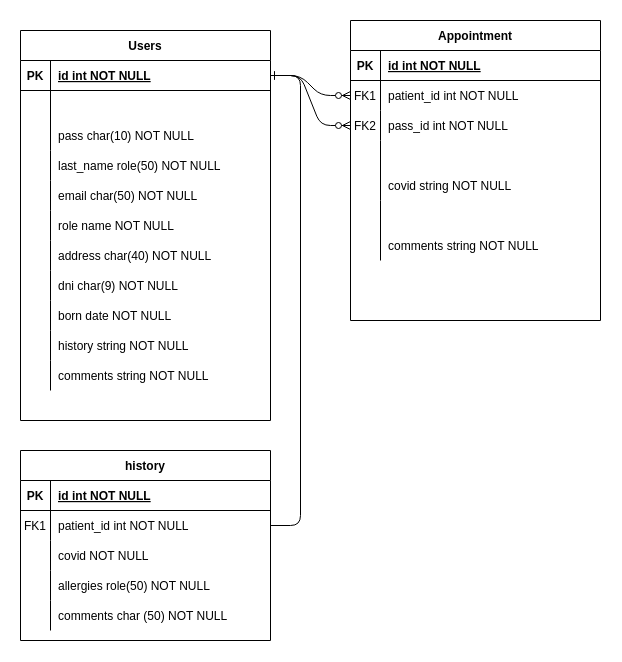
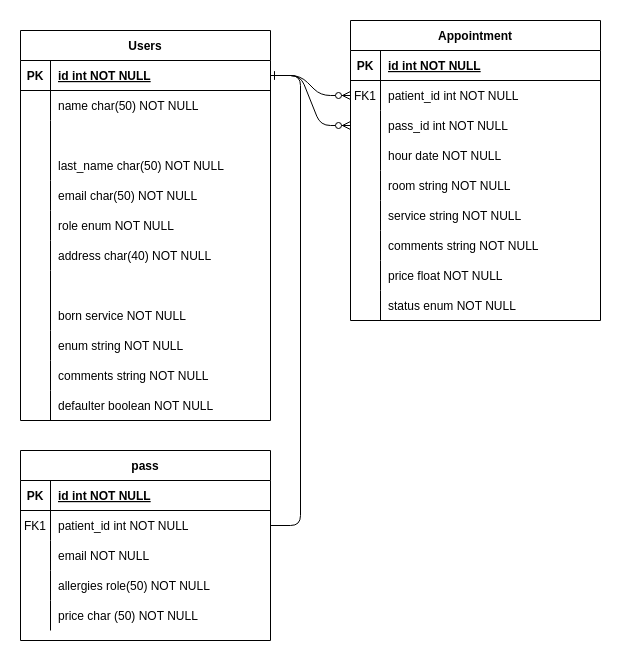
+ <mxCell id="53" value="name char(50) NOT NULL" style="shape=partialRectangle;overflow=hidden;connectable=0;fillColor=none;top=0;left=0;bottom=0;right=0;align=left;spacingLeft=6;" parent="51" vertex="1"><mxGeometry x="30" width="220" height="30" as="geometry" /></mxCell>
- <mxCell id="11" value="FK2" style="shape=partialRectangle;overflow=hidden;connectable=0;fillColor=none;top=0;left=0;bottom=0;right=0;" parent="10" vertex="1"><mxGeometry width="30" height="30" as="geometry" /></mxCell>
- <mxCell id="56" value="pass char(10) NOT NULL" style="shape=partialRectangle;overflow=hidden;connectable=0;fillColor=none;top=0;left=0;bottom=0;right=0;align=left;spacingLeft=6;" vertex="1" parent="54"><mxGeometry x="30" width="220" height="30" as="geometry" /></mxCell>
+ <mxCell id="15" value="hour date NOT NULL" style="shape=partialRectangle;overflow=hidden;connectable=0;fillColor=none;top=0;left=0;bottom=0;right=0;align=left;spacingLeft=6;" vertex="1" parent="13"><mxGeometry x="30" width="220" height="30" as="geometry" /></mxCell>
- <mxCell id="59" value="last_name role(50) NOT NULL" style="shape=partialRectangle;overflow=hidden;connectable=0;fillColor=none;top=0;left=0;bottom=0;right=0;align=left;spacingLeft=6;" vertex="1" parent="57"><mxGeometry x="30" width="220" height="30" as="geometry" /></mxCell>
+ <mxCell id="59" value="last_name char(50) NOT NULL" style="shape=partialRectangle;overflow=hidden;connectable=0;fillColor=none;top=0;left=0;bottom=0;right=0;align=left;spacingLeft=6;" vertex="1" parent="57"><mxGeometry x="30" width="220" height="30" as="geometry" /></mxCell>
- <mxCell id="18" value="covid string NOT NULL" style="shape=partialRectangle;overflow=hidden;connectable=0;fillColor=none;top=0;left=0;bottom=0;right=0;align=left;spacingLeft=6;" vertex="1" parent="16"><mxGeometry x="30" width="220" height="30" as="geometry" /></mxCell>
+ <mxCell id="18" value="room string NOT NULL" style="shape=partialRectangle;overflow=hidden;connectable=0;fillColor=none;top=0;left=0;bottom=0;right=0;align=left;spacingLeft=6;" vertex="1" parent="16"><mxGeometry x="30" width="220" height="30" as="geometry" /></mxCell>
+ <mxCell id="21" value="service string NOT NULL" style="shape=partialRectangle;overflow=hidden;connectable=0;fillColor=none;top=0;left=0;bottom=0;right=0;align=left;spacingLeft=6;" vertex="1" parent="19"><mxGeometry x="30" width="220" height="30" as="geometry" /></mxCell>
- <mxCell id="65" value="role name NOT NULL" style="shape=partialRectangle;overflow=hidden;connectable=0;fillColor=none;top=0;left=0;bottom=0;right=0;align=left;spacingLeft=6;" vertex="1" parent="63"><mxGeometry x="30" width="220" height="30" as="geometry" /></mxCell>
+ <mxCell id="65" value="role enum NOT NULL" style="shape=partialRectangle;overflow=hidden;connectable=0;fillColor=none;top=0;left=0;bottom=0;right=0;align=left;spacingLeft=6;" vertex="1" parent="63"><mxGeometry x="30" width="220" height="30" as="geometry" /></mxCell>
+ <mxCell id="27" value="price float NOT NULL" style="shape=partialRectangle;overflow=hidden;connectable=0;fillColor=none;top=0;left=0;bottom=0;right=0;align=left;spacingLeft=6;" vertex="1" parent="25"><mxGeometry x="30" width="220" height="30" as="geometry" /></mxCell>
- <mxCell id="71" value="dni char(9) NOT NULL" style="shape=partialRectangle;overflow=hidden;connectable=0;fillColor=none;top=0;left=0;bottom=0;right=0;align=left;spacingLeft=6;" vertex="1" parent="69"><mxGeometry x="30" width="220" height="30" as="geometry" /></mxCell>
+ <mxCell id="30" value="status enum NOT NULL" style="shape=partialRectangle;overflow=hidden;connectable=0;fillColor=none;top=0;left=0;bottom=0;right=0;align=left;spacingLeft=6;" vertex="1" parent="28"><mxGeometry x="30" width="220" height="30" as="geometry" /></mxCell>
- <mxCell id="74" value="born date NOT NULL" style="shape=partialRectangle;overflow=hidden;connectable=0;fillColor=none;top=0;left=0;bottom=0;right=0;align=left;spacingLeft=6;" vertex="1" parent="72"><mxGeometry x="30" width="220" height="30" as="geometry" /></mxCell>
+ <mxCell id="74" value="born service NOT NULL" style="shape=partialRectangle;overflow=hidden;connectable=0;fillColor=none;top=0;left=0;bottom=0;right=0;align=left;spacingLeft=6;" vertex="1" parent="72"><mxGeometry x="30" width="220" height="30" as="geometry" /></mxCell>
- <mxCell id="77" value="history string NOT NULL" style="shape=partialRectangle;overflow=hidden;connectable=0;fillColor=none;top=0;left=0;bottom=0;right=0;align=left;spacingLeft=6;" vertex="1" parent="75"><mxGeometry x="30" width="220" height="30" as="geometry" /></mxCell>
+ <mxCell id="77" value="enum string NOT NULL" style="shape=partialRectangle;overflow=hidden;connectable=0;fillColor=none;top=0;left=0;bottom=0;right=0;align=left;spacingLeft=6;" vertex="1" parent="75"><mxGeometry x="30" width="220" height="30" as="geometry" /></mxCell>
+ <mxCell id="83" value="defaulter boolean NOT NULL" style="shape=partialRectangle;overflow=hidden;connectable=0;fillColor=none;top=0;left=0;bottom=0;right=0;align=left;spacingLeft=6;" vertex="1" parent="81"><mxGeometry x="30" width="220" height="30" as="geometry" /></mxCell>
- <mxCell id="31" value="history" style="shape=table;startSize=30;container=1;collapsible=1;childLayout=tableLayout;fixedRows=1;rowLines=0;fontStyle=1;align=center;resizeLast=1;" parent="1" vertex="1"><mxGeometry x="20" y="450" width="250" height="190" as="geometry" /></mxCell>
+ <mxCell id="31" value="pass" style="shape=table;startSize=30;container=1;collapsible=1;childLayout=tableLayout;fixedRows=1;rowLines=0;fontStyle=1;align=center;resizeLast=1;" parent="1" vertex="1"><mxGeometry x="20" y="450" width="250" height="190" as="geometry" /></mxCell>
- <mxCell id="40" value="covid NOT NULL" style="shape=partialRectangle;overflow=hidden;connectable=0;fillColor=none;top=0;left=0;bottom=0;right=0;align=left;spacingLeft=6;" parent="38" vertex="1"><mxGeometry x="30" width="220" height="30" as="geometry" /></mxCell>
+ <mxCell id="40" value="email NOT NULL" style="shape=partialRectangle;overflow=hidden;connectable=0;fillColor=none;top=0;left=0;bottom=0;right=0;align=left;spacingLeft=6;" parent="38" vertex="1"><mxGeometry x="30" width="220" height="30" as="geometry" /></mxCell>
- <mxCell id="46" value="comments char (50) NOT NULL" style="shape=partialRectangle;overflow=hidden;connectable=0;fillColor=none;top=0;left=0;bottom=0;right=0;align=left;spacingLeft=6;" vertex="1" parent="44"><mxGeometry x="30" width="220" height="30" as="geometry" /></mxCell>
+ <mxCell id="46" value="price char (50) NOT NULL" style="shape=partialRectangle;overflow=hidden;connectable=0;fillColor=none;top=0;left=0;bottom=0;right=0;align=left;spacingLeft=6;" vertex="1" parent="44"><mxGeometry x="30" width="220" height="30" as="geometry" /></mxCell>
